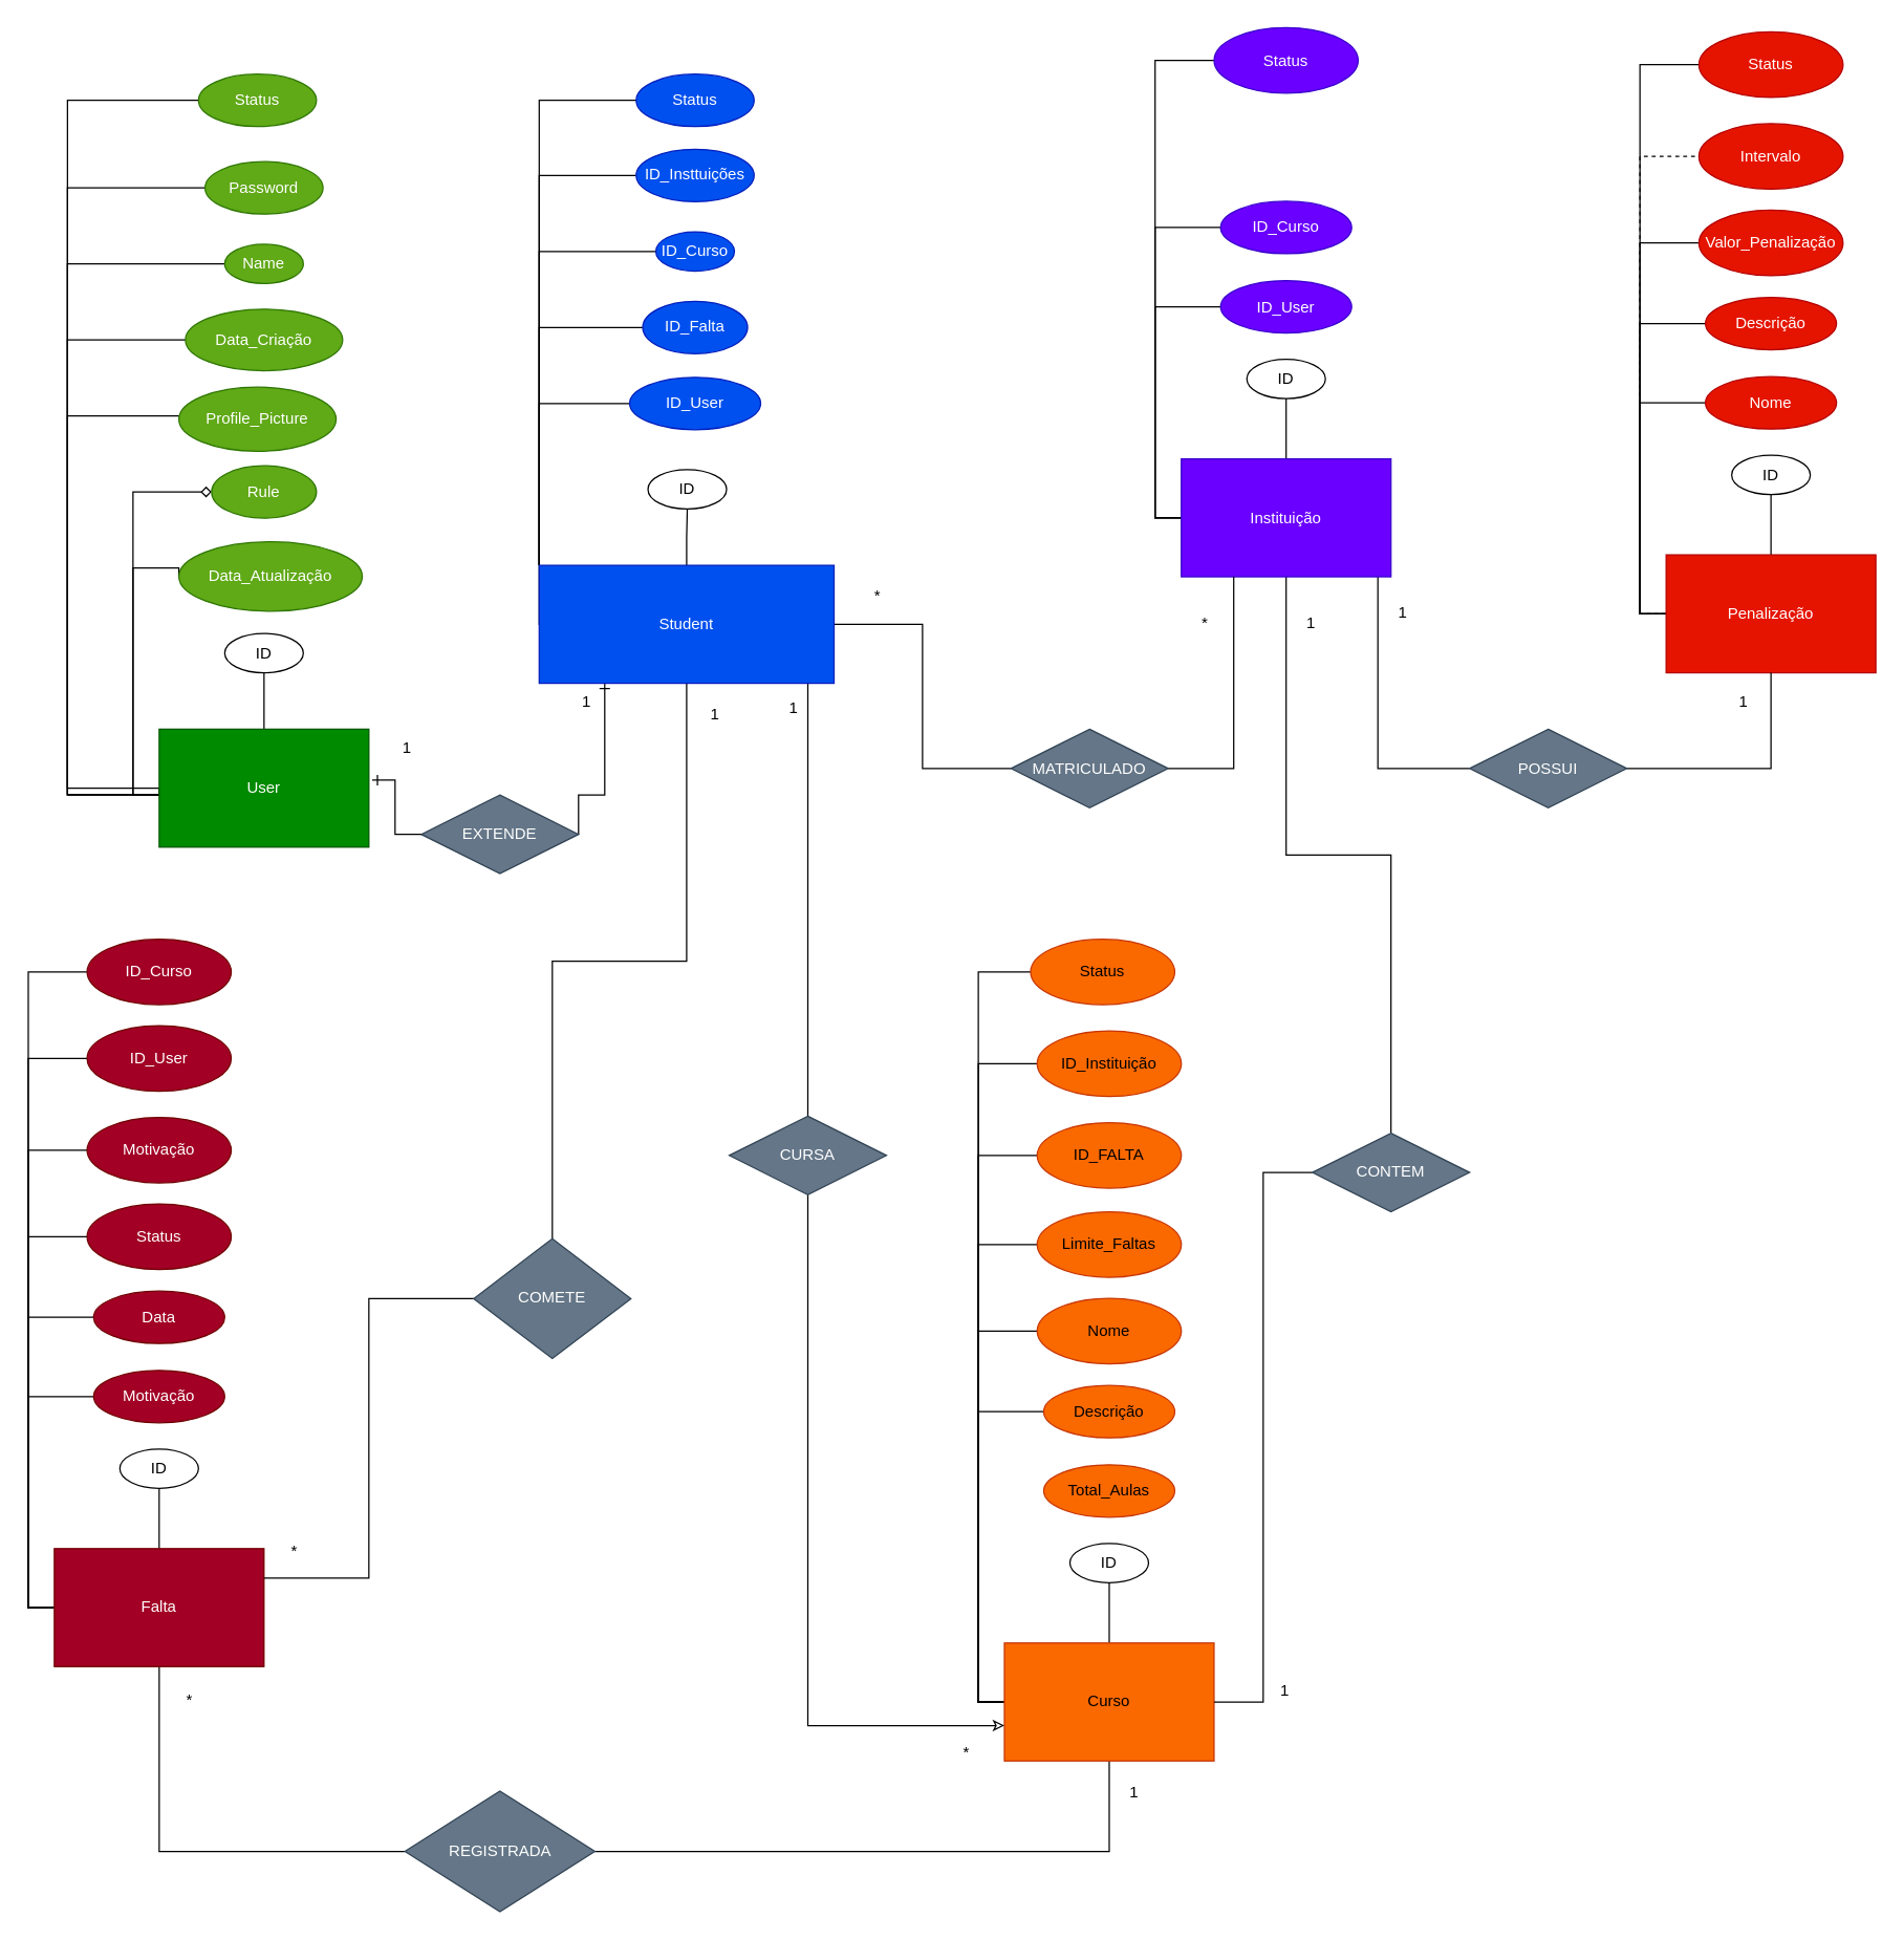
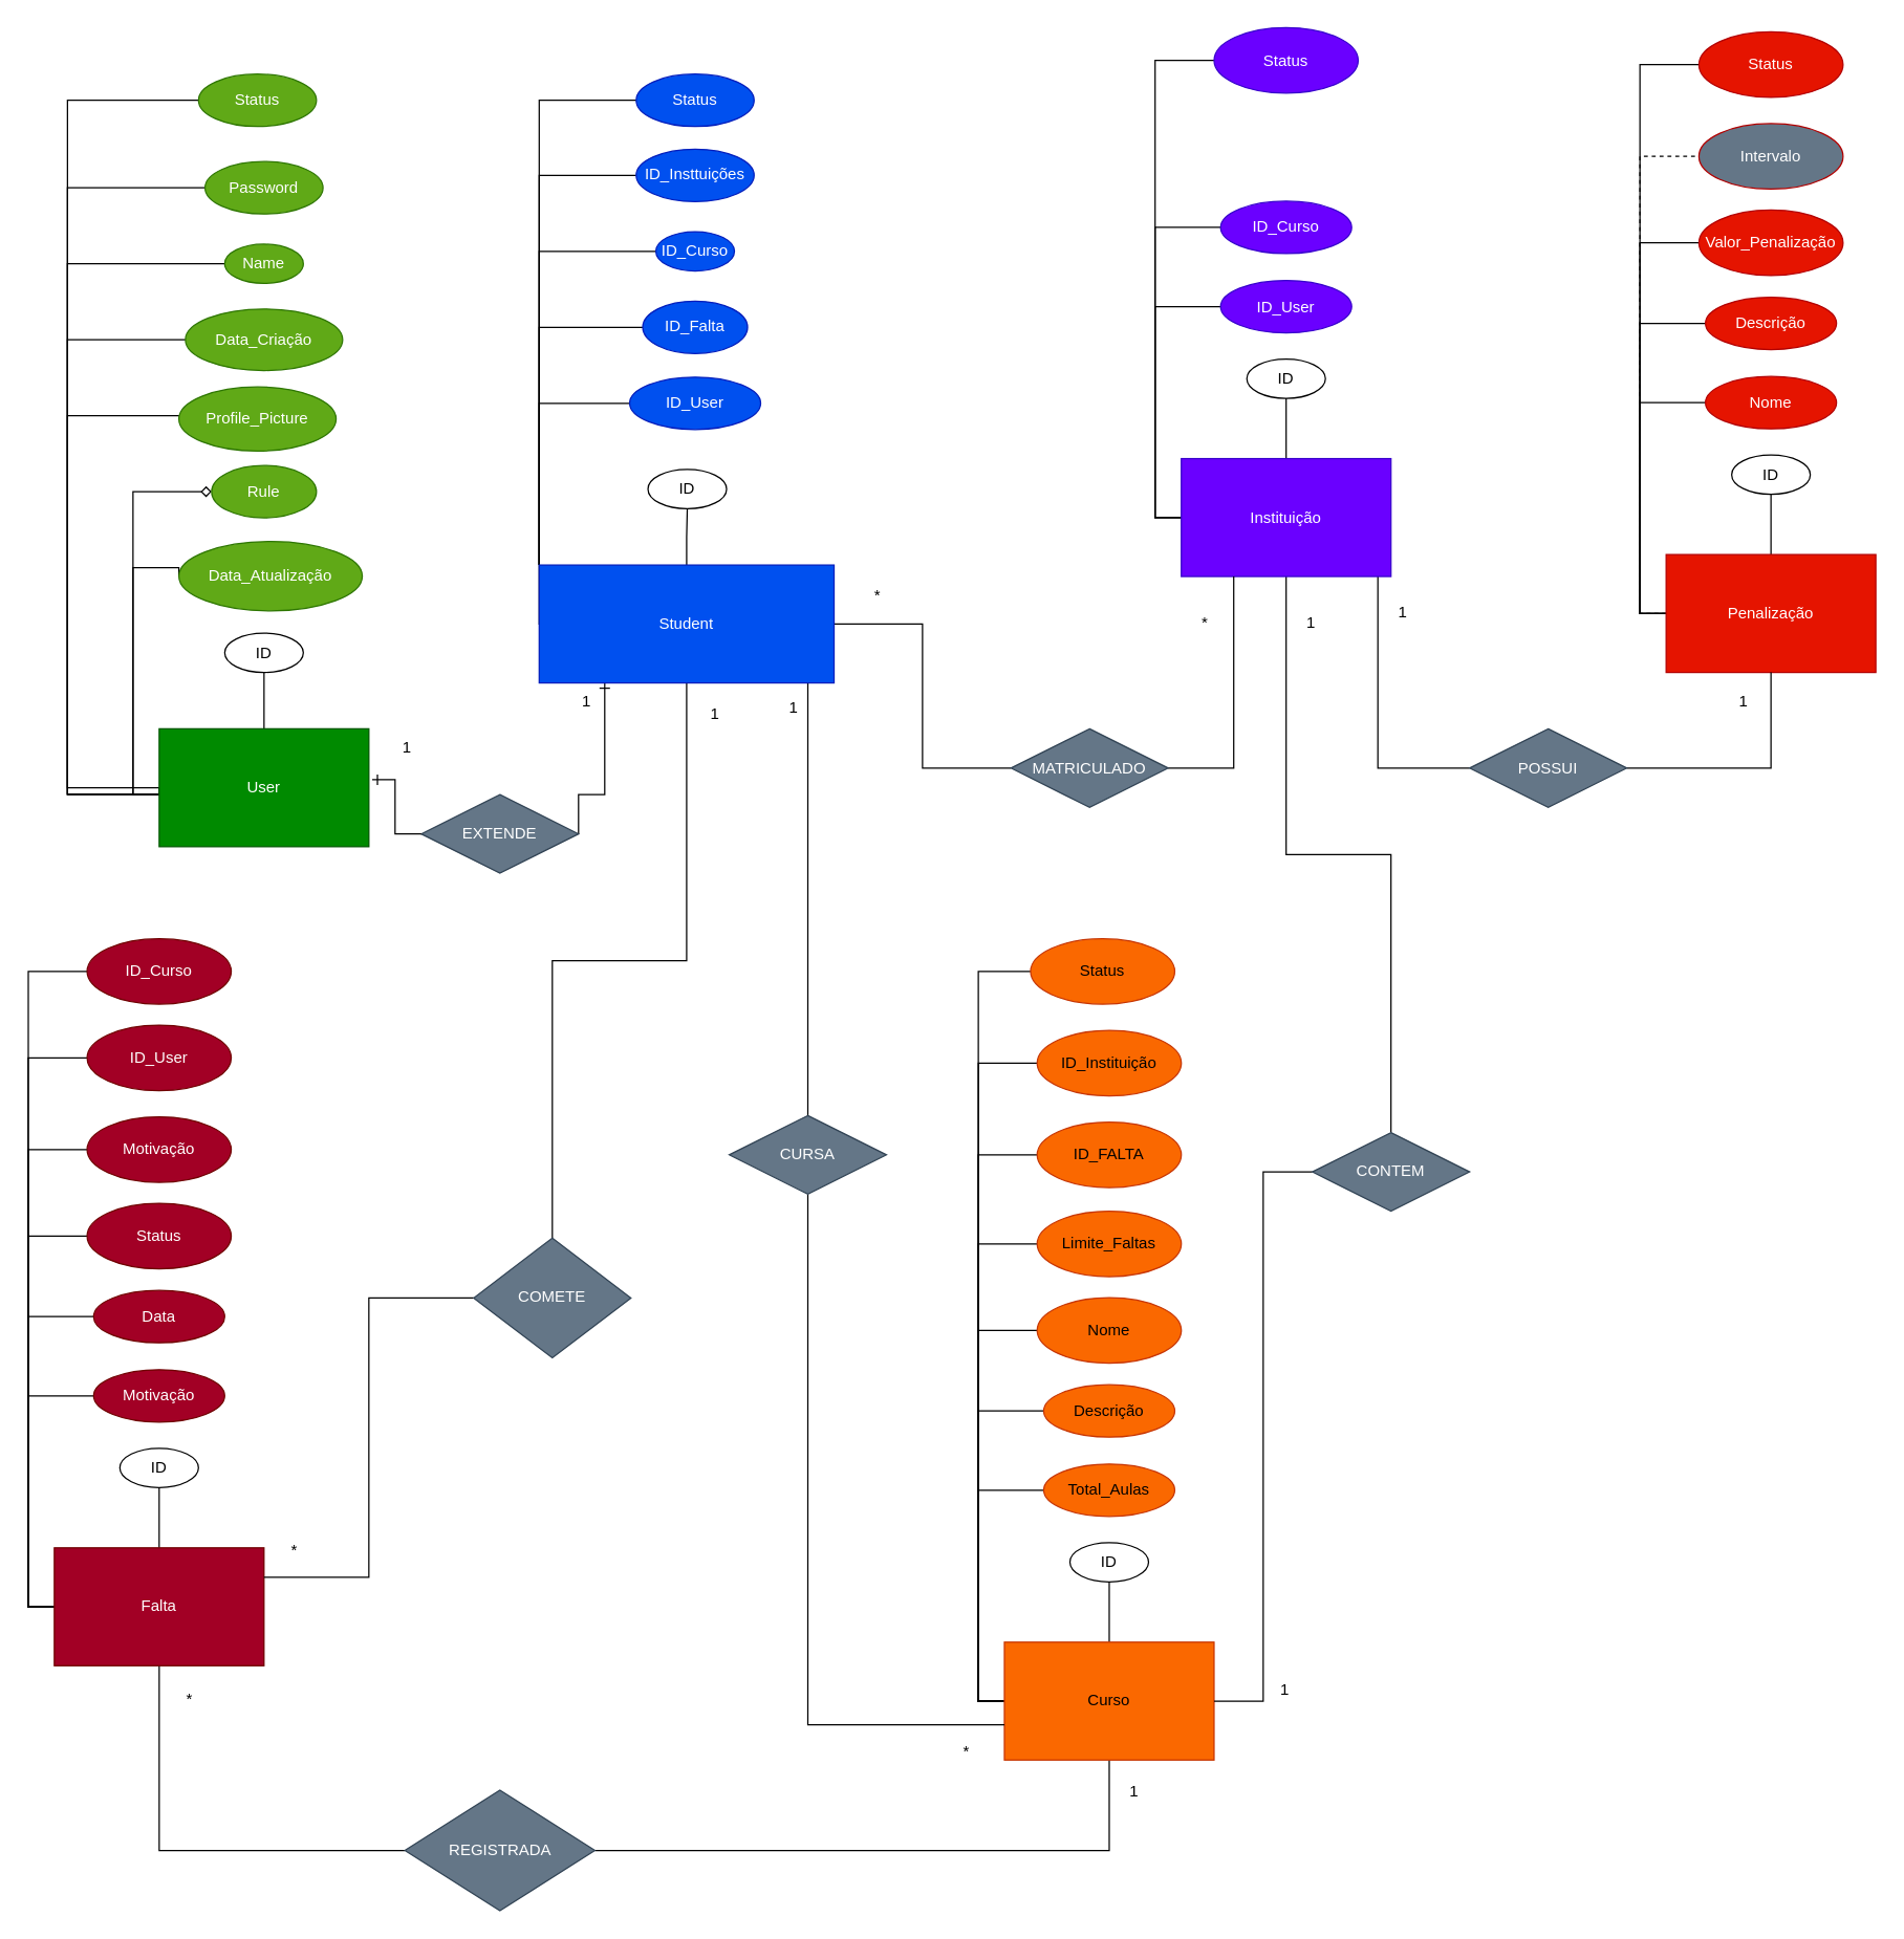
- <mxCell id="60" value="Intervalo" style="ellipse;whiteSpace=wrap;html=1;align=center;fillColor=#e51400;fontColor=#ffffff;strokeColor=#B20000;" vertex="1" parent="1"><mxGeometry x="1296" y="93.75" width="110" height="50" as="geometry" /></mxCell>
+ <mxCell id="60" value="Intervalo" style="ellipse;whiteSpace=wrap;html=1;align=center;fillColor=#647687;fontColor=#ffffff;strokeColor=#B20000;" vertex="1" parent="1"><mxGeometry x="1296" y="93.75" width="110" height="50" as="geometry" /></mxCell>
+ <mxCell id="73" style="edgeStyle=orthogonalEdgeStyle;rounded=0;orthogonalLoop=1;jettySize=auto;html=1;entryX=0;entryY=0.5;entryDx=0;entryDy=0;endArrow=none;endFill=0;" edge="1" parent="1" source="81" target="83"><mxGeometry relative="1" as="geometry"><Array as="points"><mxPoint x="746" y="1298.5" /><mxPoint x="746" y="1137.5" /></Array></mxGeometry></mxCell>
- <mxCell id="94" style="edgeStyle=orthogonalEdgeStyle;rounded=0;orthogonalLoop=1;jettySize=auto;html=1;endArrow=classic;endFill=0;" edge="1" parent="1" source="95" target="81"><mxGeometry relative="1" as="geometry"><Array as="points"><mxPoint x="616" y="1316" /></Array></mxGeometry></mxCell>
+ <mxCell id="94" style="edgeStyle=orthogonalEdgeStyle;rounded=0;orthogonalLoop=1;jettySize=auto;html=1;endArrow=none;endFill=0;" edge="1" parent="1" source="95" target="81"><mxGeometry relative="1" as="geometry"><Array as="points"><mxPoint x="616" y="1316" /></Array></mxGeometry></mxCell>
